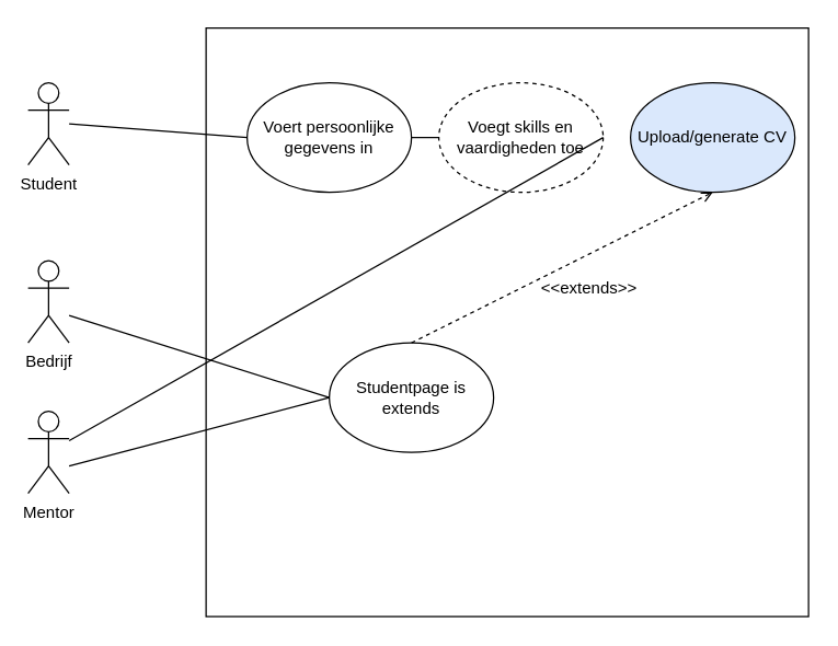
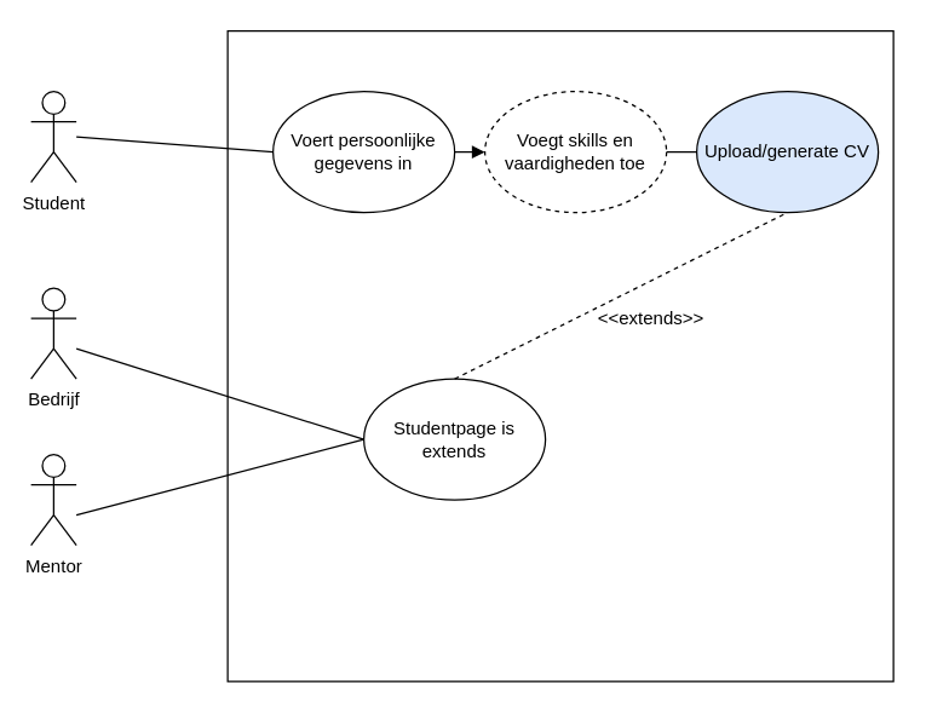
- <mxCell id="9" value="" style="endArrow=none;html=1;entryX=0;entryY=0.5;entryDx=0;entryDy=0;exitX=1;exitY=0.5;exitDx=0;exitDy=0;" edge="1" parent="1" source="4" target="5"><mxGeometry width="50" height="50" relative="1" as="geometry"><mxPoint x="280" y="210" as="sourcePoint" /><mxPoint x="330" y="160" as="targetPoint" /></mxGeometry></mxCell>
+ <mxCell id="9" value="" style="endArrow=block;html=1;entryX=0;entryY=0.5;entryDx=0;entryDy=0;exitX=1;exitY=0.5;exitDx=0;exitDy=0;" edge="1" parent="1" source="4" target="5"><mxGeometry width="50" height="50" relative="1" as="geometry"><mxPoint x="280" y="210" as="sourcePoint" /><mxPoint x="330" y="160" as="targetPoint" /></mxGeometry></mxCell>
- <mxCell id="15" value="" style="endArrow=open;dashed=1;html=1;entryX=0.5;entryY=1;entryDx=0;entryDy=0;exitX=0.5;exitY=0;exitDx=0;exitDy=0;" edge="1" parent="1" source="7" target="6"><mxGeometry width="50" height="50" relative="1" as="geometry"><mxPoint x="450" y="210" as="sourcePoint" /><mxPoint x="500" y="160" as="targetPoint" /></mxGeometry></mxCell>
+ <mxCell id="15" value="" style="endArrow=none;dashed=1;html=1;entryX=0.5;entryY=1;entryDx=0;entryDy=0;exitX=0.5;exitY=0;exitDx=0;exitDy=0;" edge="1" parent="1" source="7" target="6"><mxGeometry width="50" height="50" relative="1" as="geometry"><mxPoint x="450" y="210" as="sourcePoint" /><mxPoint x="500" y="160" as="targetPoint" /></mxGeometry></mxCell>
- <mxCell id="10" value="" style="endArrow=none;html=1;exitX=1;exitY=0.5;exitDx=0;exitDy=0;" edge="1" parent="1" source="5" target="12"><mxGeometry width="50" height="50" relative="1" as="geometry"><mxPoint x="440" y="180" as="sourcePoint" /><mxPoint x="490" y="130" as="targetPoint" /></mxGeometry></mxCell>
+ <mxCell id="10" value="" style="endArrow=none;html=1;entryX=0;entryY=0.5;entryDx=0;entryDy=0;exitX=1;exitY=0.5;exitDx=0;exitDy=0;" edge="1" parent="1" source="5" target="6"><mxGeometry width="50" height="50" relative="1" as="geometry"><mxPoint x="440" y="180" as="sourcePoint" /><mxPoint x="490" y="130" as="targetPoint" /></mxGeometry></mxCell>
